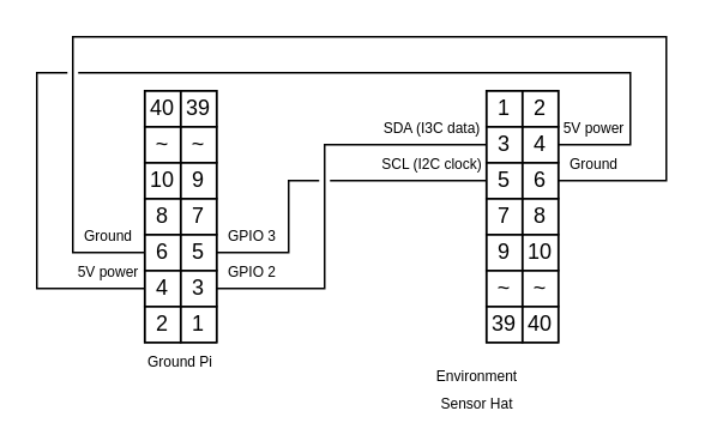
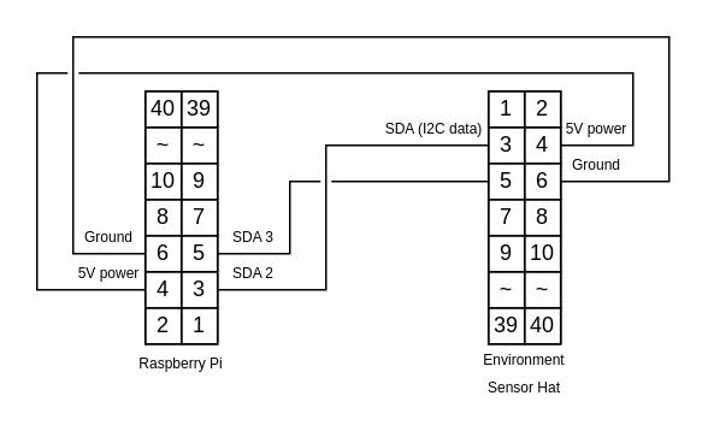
- <mxCell id="50" value="&lt;font style=&quot;font-size: 8px;&quot;&gt;SDA (I3C data)&lt;/font&gt;" style="text;html=1;align=center;verticalAlign=middle;whiteSpace=wrap;rounded=0;" vertex="1" parent="1"><mxGeometry x="209.97" y="60" width="60" height="20" as="geometry" /></mxCell>
+ <mxCell id="50" value="&lt;font style=&quot;font-size: 8px;&quot;&gt;SDA (I2C data)&lt;/font&gt;" style="text;html=1;align=center;verticalAlign=middle;whiteSpace=wrap;rounded=0;" vertex="1" parent="1"><mxGeometry x="209.97" y="60" width="60" height="20" as="geometry" /></mxCell>
- <mxCell id="51" value="&lt;font style=&quot;font-size: 8px;&quot;&gt;SCL (I2C clock)&lt;/font&gt;" style="text;html=1;align=center;verticalAlign=middle;whiteSpace=wrap;rounded=0;" vertex="1" parent="1"><mxGeometry x="209.97" y="80" width="60" height="20" as="geometry" /></mxCell>
- <mxCell id="49" value="&lt;font style=&quot;font-size: 8px;&quot;&gt;GPIO 3&lt;/font&gt;" style="text;html=1;align=center;verticalAlign=middle;whiteSpace=wrap;rounded=0;" vertex="1" parent="1"><mxGeometry x="119.97" y="120" width="40" height="20" as="geometry" /></mxCell>
+ <mxCell id="49" value="&lt;font style=&quot;font-size: 8px;&quot;&gt;SDA 3&lt;/font&gt;" style="text;html=1;align=center;verticalAlign=middle;whiteSpace=wrap;rounded=0;" vertex="1" parent="1"><mxGeometry x="119.97" y="120" width="40" height="20" as="geometry" /></mxCell>
- <mxCell id="47" value="&lt;font style=&quot;font-size: 8px;&quot;&gt;GPIO 2&lt;/font&gt;" style="text;html=1;align=center;verticalAlign=middle;whiteSpace=wrap;rounded=0;" vertex="1" parent="1"><mxGeometry x="119.97" y="140" width="40" height="20" as="geometry" /></mxCell>
+ <mxCell id="47" value="&lt;font style=&quot;font-size: 8px;&quot;&gt;SDA 2&lt;/font&gt;" style="text;html=1;align=center;verticalAlign=middle;whiteSpace=wrap;rounded=0;" vertex="1" parent="1"><mxGeometry x="119.97" y="140" width="40" height="20" as="geometry" /></mxCell>
- <mxCell id="58" value="&lt;font style=&quot;font-size: 8px;&quot;&gt;Ground Pi&lt;/font&gt;" style="text;html=1;align=center;verticalAlign=middle;whiteSpace=wrap;rounded=0;" vertex="1" parent="1"><mxGeometry x="69.97" y="190" width="60" height="20" as="geometry" /></mxCell>
+ <mxCell id="58" value="&lt;font style=&quot;font-size: 8px;&quot;&gt;Raspberry Pi&lt;/font&gt;" style="text;html=1;align=center;verticalAlign=middle;whiteSpace=wrap;rounded=0;" vertex="1" parent="1"><mxGeometry x="69.97" y="190" width="60" height="20" as="geometry" /></mxCell>
- <mxCell id="59" value="&lt;font style=&quot;font-size: 8px;&quot;&gt;Environment Sensor Hat&lt;/font&gt;" style="text;html=1;align=center;verticalAlign=middle;whiteSpace=wrap;rounded=0;" vertex="1" parent="1"><mxGeometry x="229.97" y="200" width="70" height="30" as="geometry" /></mxCell>
+ <mxCell id="59" value="&lt;font style=&quot;font-size: 8px;&quot;&gt;Environment Sensor Hat&lt;/font&gt;" style="text;html=1;align=center;verticalAlign=middle;whiteSpace=wrap;rounded=0;" vertex="1" parent="1"><mxGeometry x="254.97" y="190" width="70" height="30" as="geometry" /></mxCell>
